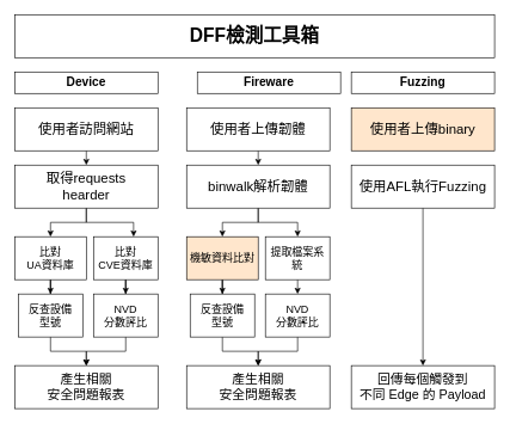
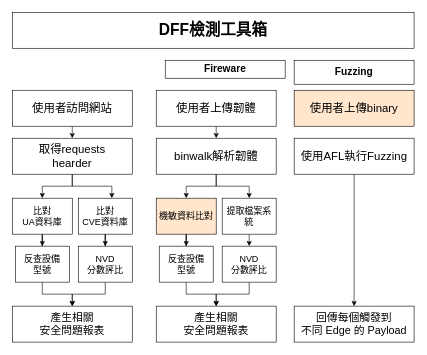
- <mxCell id="3" value="Device" style="rounded=0;whiteSpace=wrap;html=1;fontSize=17;fontStyle=1" vertex="1" parent="1"><mxGeometry x="20" y="100" width="200" height="30" as="geometry" /></mxCell>
- <mxCell id="33" value="Fuzzing" style="rounded=0;whiteSpace=wrap;html=1;fontSize=17;fontStyle=1" vertex="1" parent="1"><mxGeometry x="490" y="100" width="200" height="30" as="geometry" /></mxCell>
+ <mxCell id="33" value="Fuzzing" style="rounded=0;whiteSpace=wrap;html=1;fontSize=17;fontStyle=1" vertex="1" parent="1"><mxGeometry x="490" y="100" width="200" height="40" as="geometry" /></mxCell>
